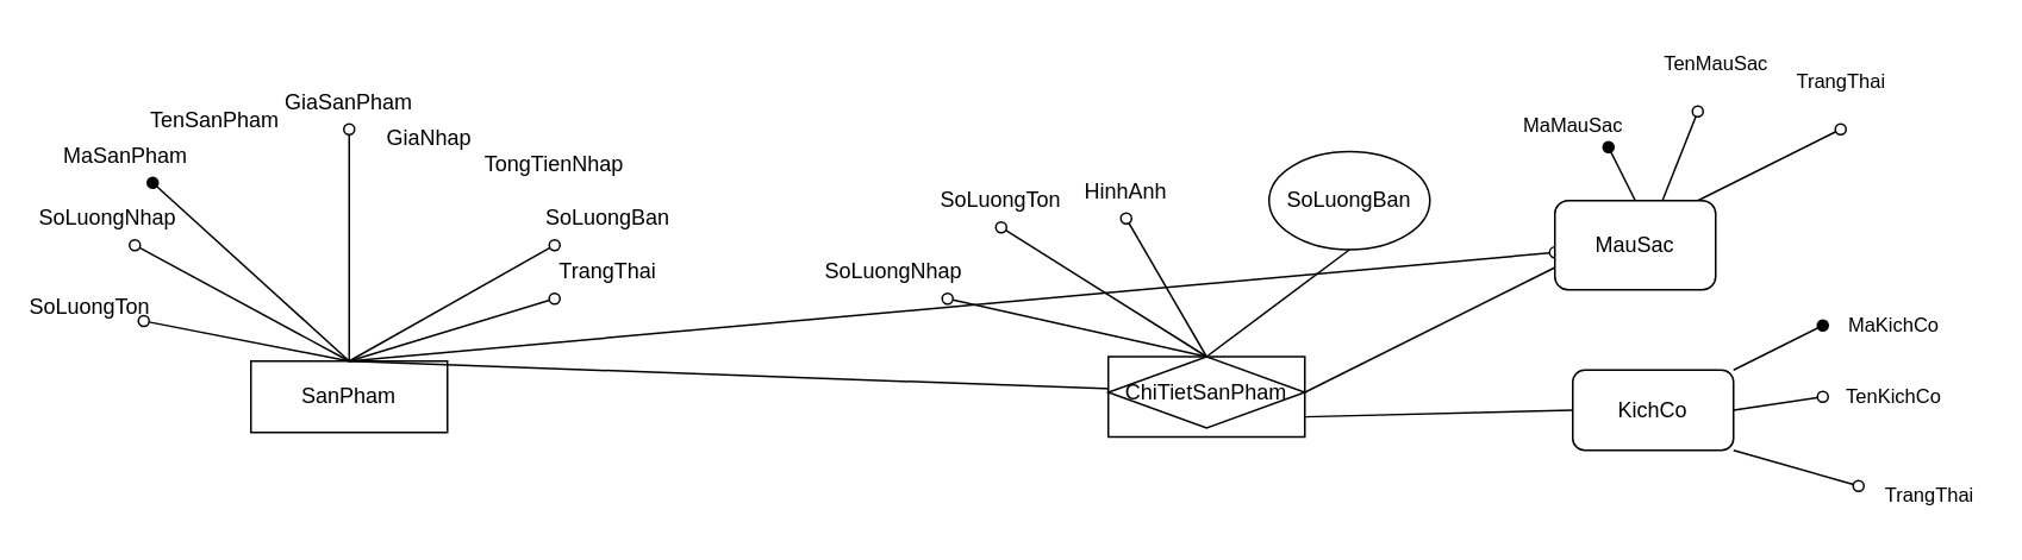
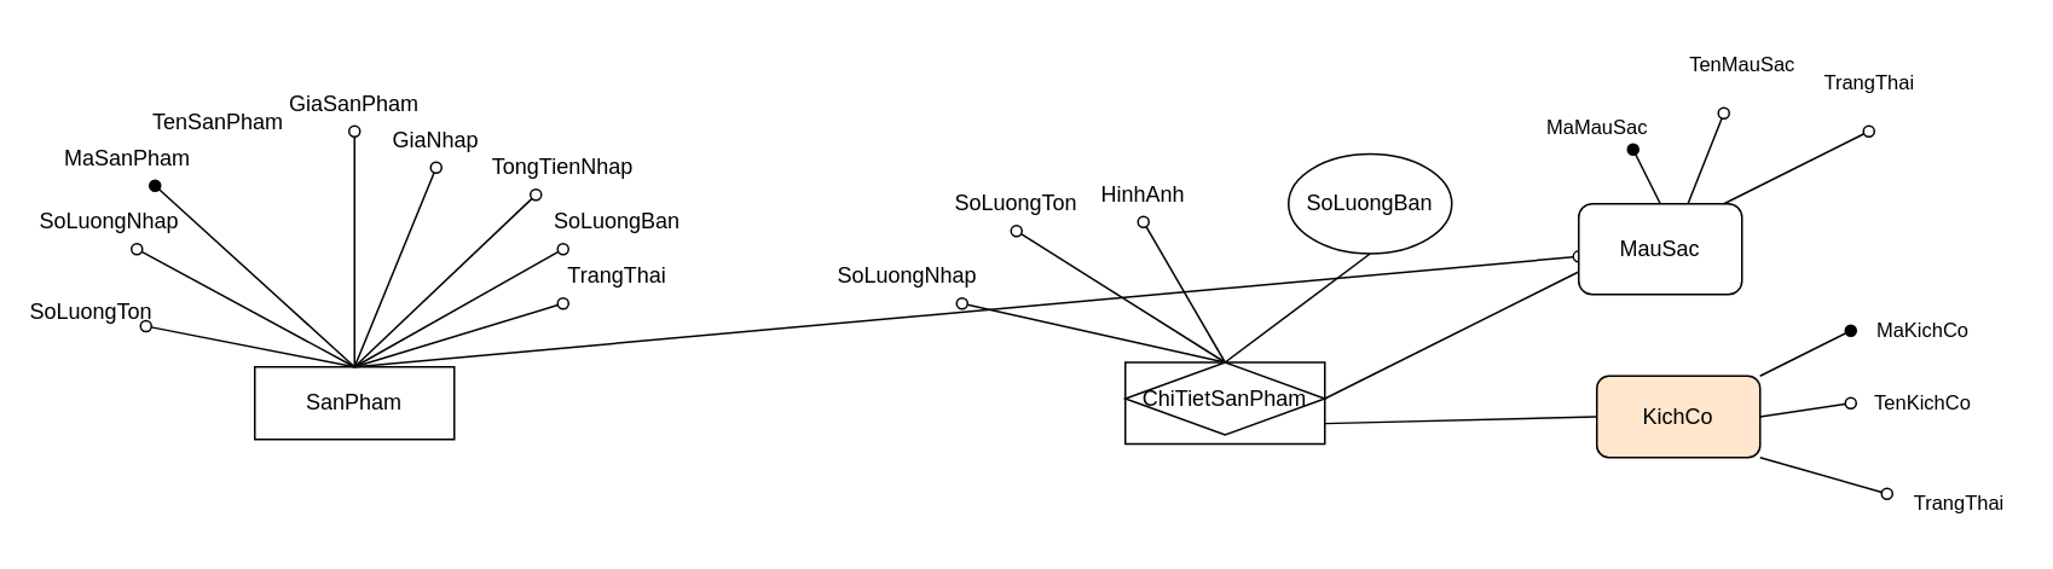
+ <mxCell id="9" value="" style="endArrow=oval;html=1;rounded=0;entryX=0.25;entryY=1;entryDx=0;entryDy=0;endFill=0;exitX=0.5;exitY=0;exitDx=0;exitDy=0;" parent="1" source="2" target="41" edge="1"><mxGeometry width="50" height="50" relative="1" as="geometry"><mxPoint x="210" y="182" as="sourcePoint" /><mxPoint x="281.13" y="112.178" as="targetPoint" /></mxGeometry></mxCell>
- <mxCell id="7" value="" style="endArrow=oval;html=1;rounded=0;exitX=0.5;exitY=0;exitDx=0;exitDy=0;endFill=0;" parent="1" source="2" target="20" edge="1"><mxGeometry width="50" height="50" relative="1" as="geometry"><mxPoint x="430" y="182" as="sourcePoint" /><mxPoint x="235.251" y="92.678" as="targetPoint" /></mxGeometry></mxCell>
+ <mxCell id="7" value="" style="endArrow=oval;html=1;rounded=0;exitX=0.5;exitY=0;exitDx=0;exitDy=0;entryX=0.5;entryY=1;entryDx=0;entryDy=0;endFill=0;" parent="1" source="2" target="40" edge="1"><mxGeometry width="50" height="50" relative="1" as="geometry"><mxPoint x="430" y="182" as="sourcePoint" /><mxPoint x="235.251" y="92.678" as="targetPoint" /></mxGeometry></mxCell>
- <mxCell id="28" value="KichCo" style="rounded=1;whiteSpace=wrap;html=1;" parent="1" vertex="1"><mxGeometry x="880" y="207" width="90" height="45" as="geometry" /></mxCell>
+ <mxCell id="28" value="KichCo" style="rounded=1;whiteSpace=wrap;html=1;fillColor=#ffe6cc;" parent="1" vertex="1"><mxGeometry x="880" y="207" width="90" height="45" as="geometry" /></mxCell>
